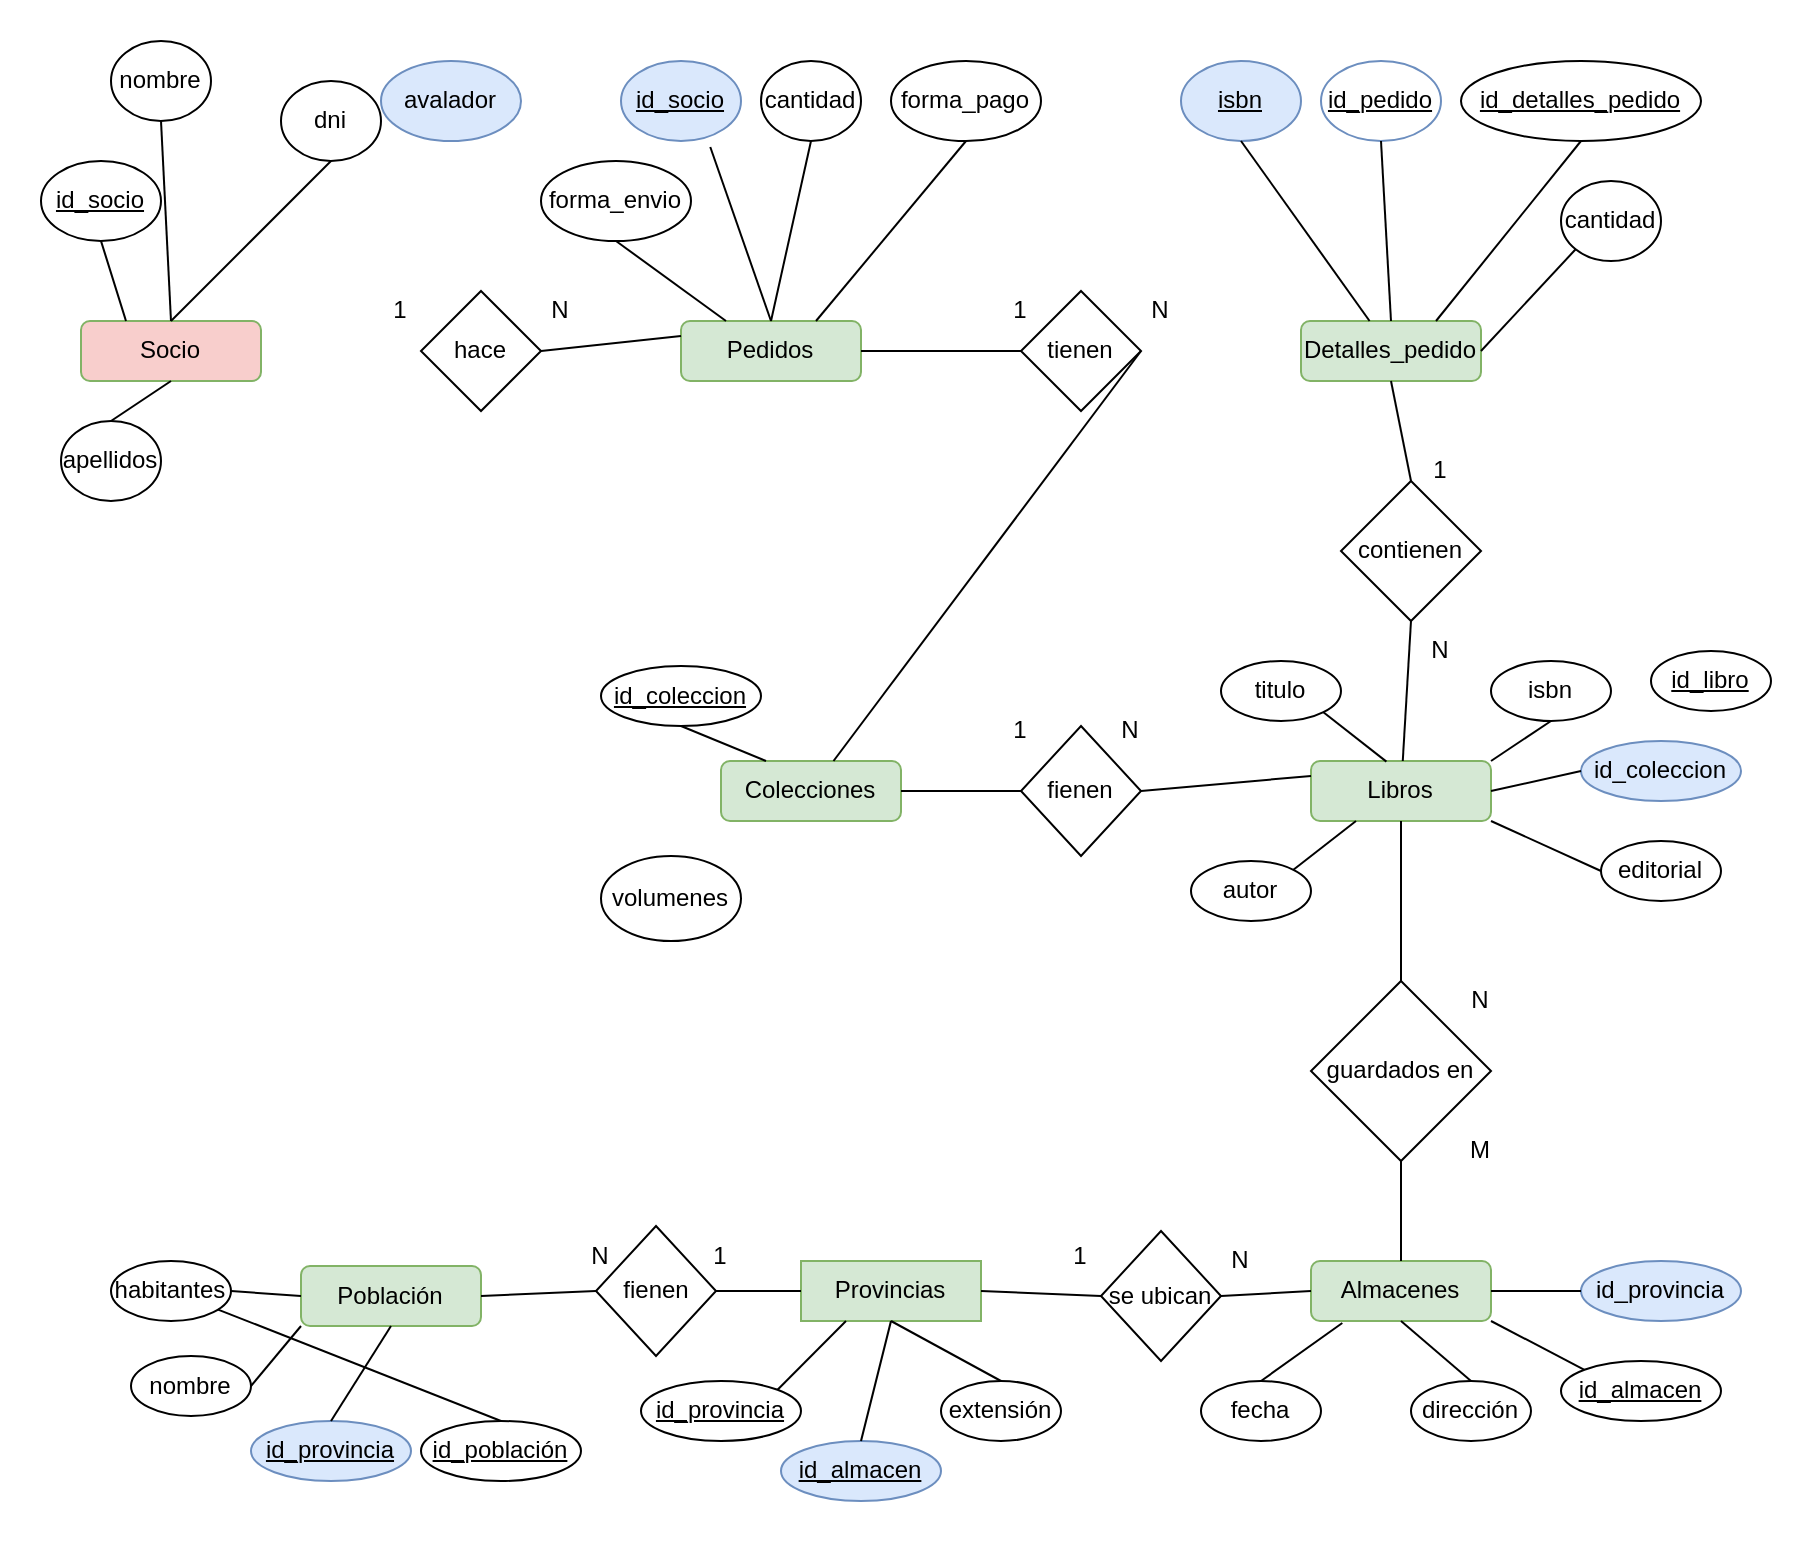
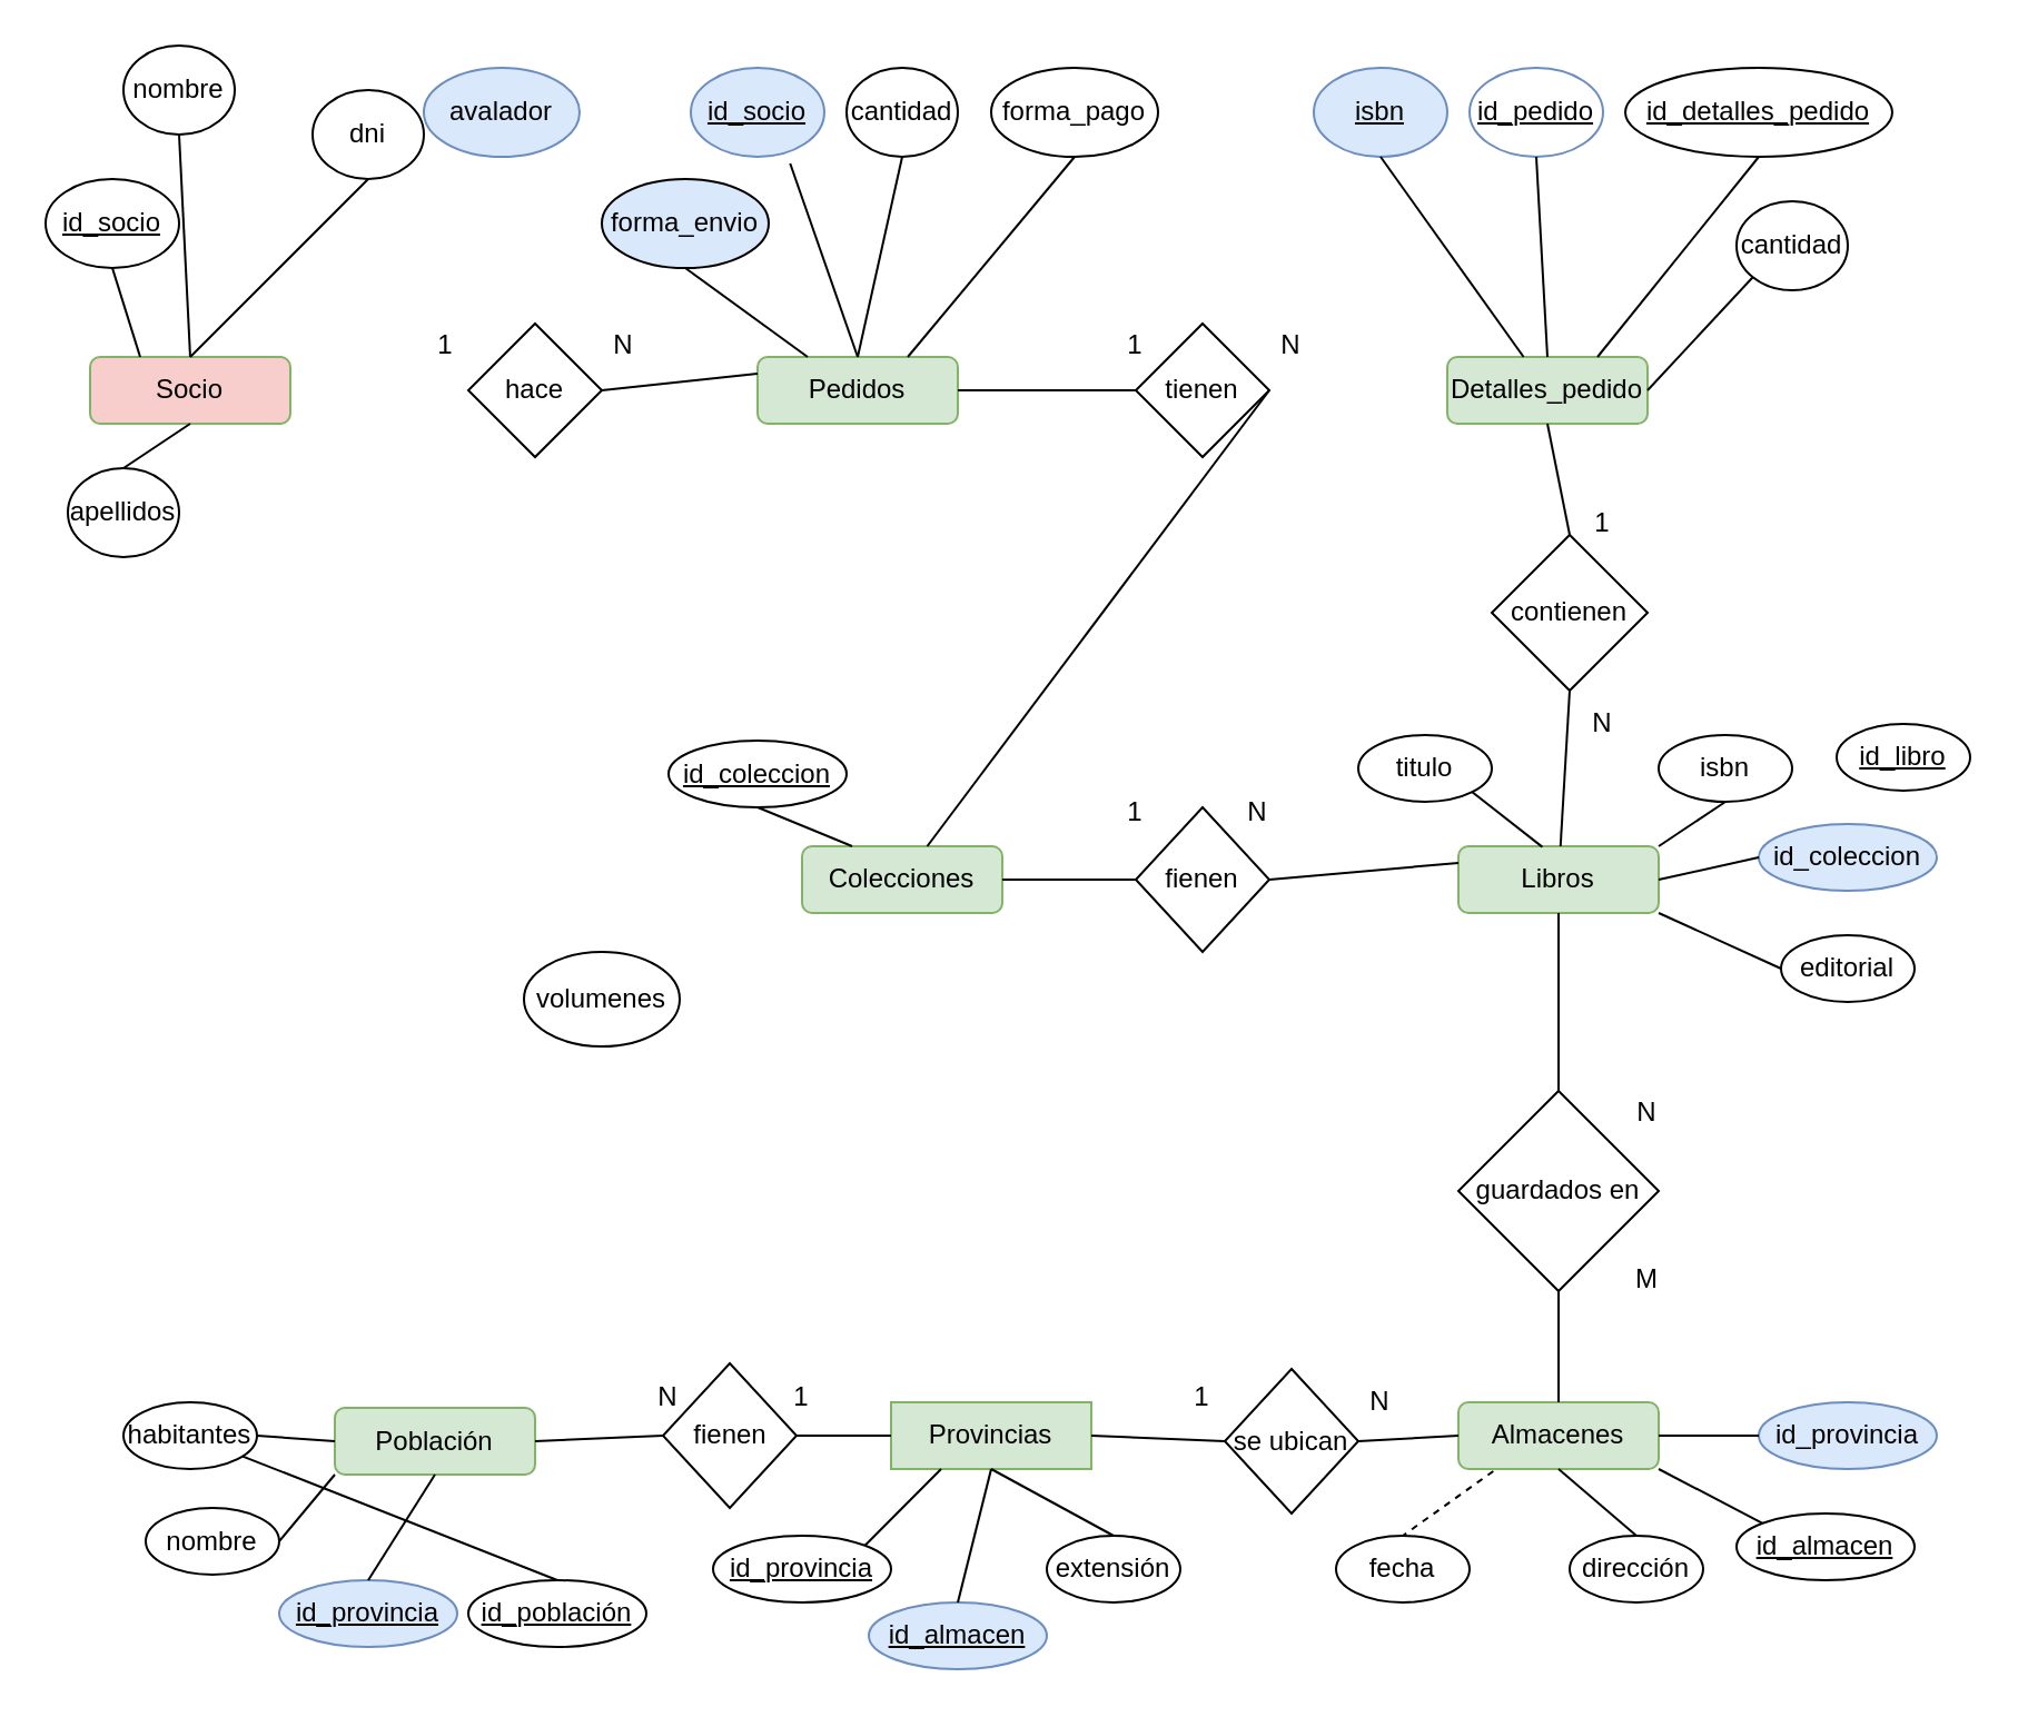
- <mxCell id="13" value="forma_envio" style="ellipse;whiteSpace=wrap;html=1;" vertex="1" parent="1"><mxGeometry x="270" y="80" width="75" height="40" as="geometry" /></mxCell>
+ <mxCell id="13" value="forma_envio" style="ellipse;whiteSpace=wrap;html=1;fillColor=#dae8fc;" vertex="1" parent="1"><mxGeometry x="270" y="80" width="75" height="40" as="geometry" /></mxCell>
- <mxCell id="68" value="" style="endArrow=none;html=1;rounded=0;entryX=1;entryY=0;entryDx=0;entryDy=0;exitX=0.25;exitY=1;exitDx=0;exitDy=0;" edge="1" parent="1" source="21" target="27"><mxGeometry width="50" height="50" relative="1" as="geometry"><mxPoint x="440" y="600" as="sourcePoint" /><mxPoint x="490" y="550" as="targetPoint" /></mxGeometry></mxCell>
- <mxCell id="27" value="autor" style="ellipse;whiteSpace=wrap;html=1;" vertex="1" parent="1"><mxGeometry x="595" y="430" width="60" height="30" as="geometry" /></mxCell>
- <mxCell id="31" value="volumenes" style="ellipse;whiteSpace=wrap;html=1;" vertex="1" parent="1"><mxGeometry x="300" y="427.5" width="70" height="42.5" as="geometry" /></mxCell>
+ <mxCell id="31" value="volumenes" style="ellipse;whiteSpace=wrap;html=1;" vertex="1" parent="1"><mxGeometry x="235" y="427.5" width="70" height="42.5" as="geometry" /></mxCell>
- <mxCell id="71" value="" style="endArrow=none;html=1;rounded=0;entryX=0.5;entryY=0;entryDx=0;entryDy=0;exitX=0.174;exitY=1.033;exitDx=0;exitDy=0;exitPerimeter=0;" edge="1" parent="1" source="33" target="37"><mxGeometry width="50" height="50" relative="1" as="geometry"><mxPoint x="440" y="600" as="sourcePoint" /><mxPoint x="490" y="550" as="targetPoint" /></mxGeometry></mxCell>
+ <mxCell id="71" value="" style="endArrow=none;html=1;rounded=0;entryX=0.5;entryY=0;entryDx=0;entryDy=0;exitX=0.174;exitY=1.033;exitDx=0;exitDy=0;exitPerimeter=0;dashed=1;" edge="1" parent="1" source="33" target="37"><mxGeometry width="50" height="50" relative="1" as="geometry"><mxPoint x="440" y="600" as="sourcePoint" /><mxPoint x="490" y="550" as="targetPoint" /></mxGeometry></mxCell>
